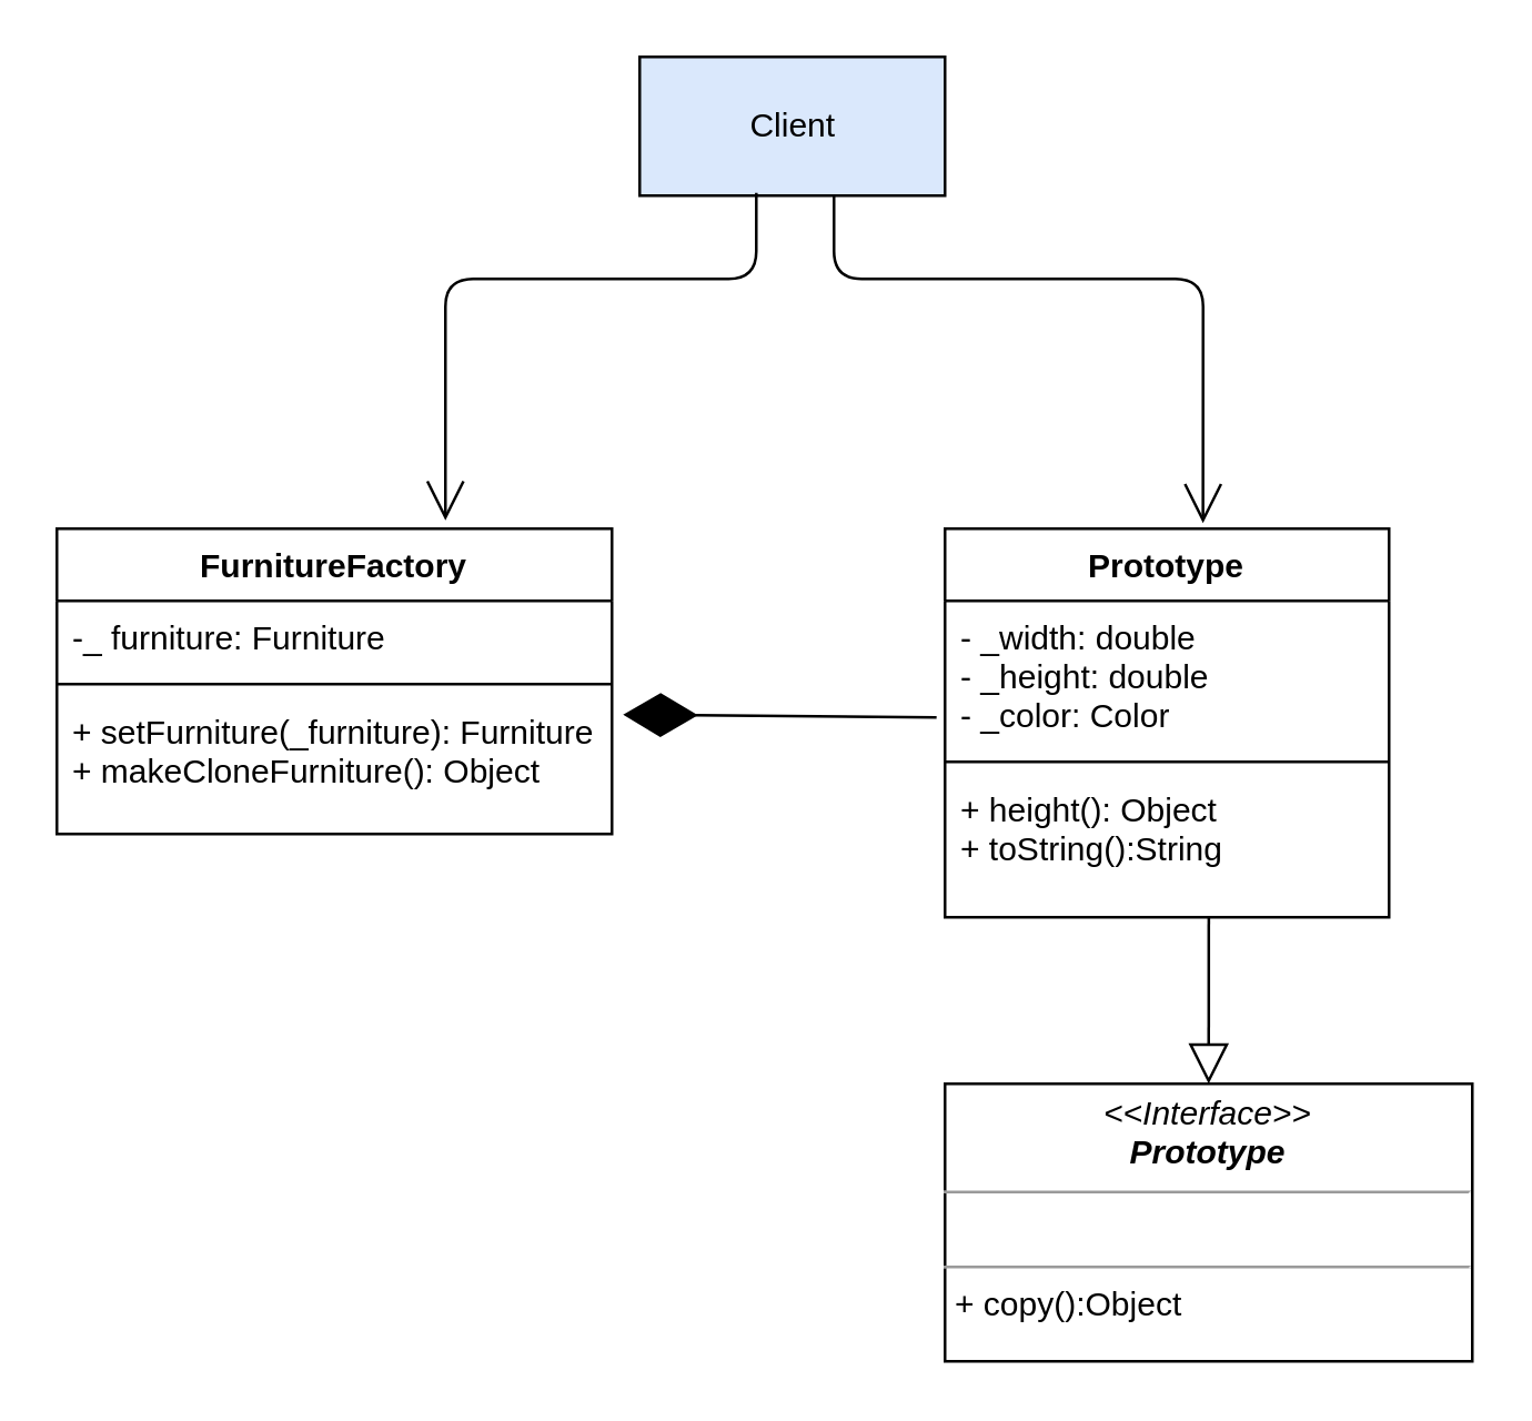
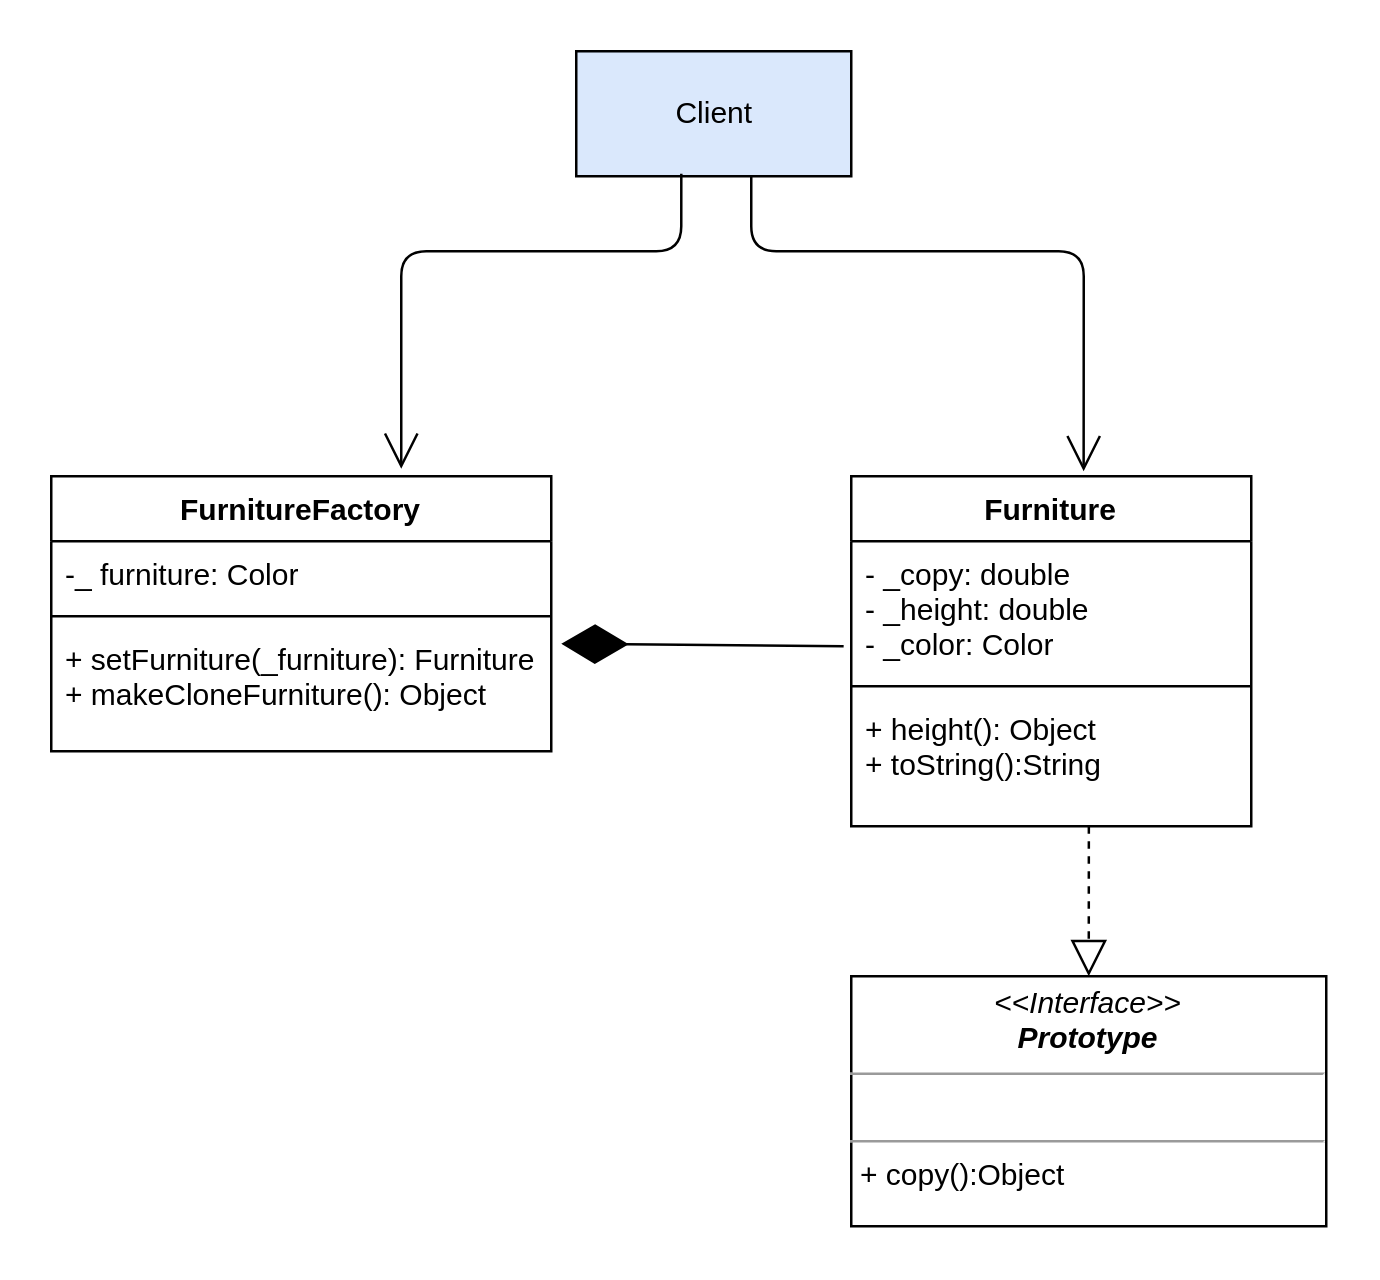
- <mxCell id="3" value="Prototype" style="swimlane;fontStyle=1;align=center;verticalAlign=top;childLayout=stackLayout;horizontal=1;startSize=26;horizontalStack=0;resizeParent=1;resizeParentMax=0;resizeLast=0;collapsible=1;marginBottom=0;" vertex="1" parent="1"><mxGeometry x="340" y="190" width="160" height="140" as="geometry" /></mxCell>
+ <mxCell id="3" value="Furniture" style="swimlane;fontStyle=1;align=center;verticalAlign=top;childLayout=stackLayout;horizontal=1;startSize=26;horizontalStack=0;resizeParent=1;resizeParentMax=0;resizeLast=0;collapsible=1;marginBottom=0;" vertex="1" parent="1"><mxGeometry x="340" y="190" width="160" height="140" as="geometry" /></mxCell>
- <mxCell id="8" value="-_ furniture: Furniture" style="text;strokeColor=none;fillColor=none;align=left;verticalAlign=top;spacingLeft=4;spacingRight=4;overflow=hidden;rotatable=0;points=[[0,0.5],[1,0.5]];portConstraint=eastwest;" vertex="1" parent="7"><mxGeometry y="26" width="200" height="26" as="geometry" /></mxCell>
+ <mxCell id="8" value="-_ furniture: Color" style="text;strokeColor=none;fillColor=none;align=left;verticalAlign=top;spacingLeft=4;spacingRight=4;overflow=hidden;rotatable=0;points=[[0,0.5],[1,0.5]];portConstraint=eastwest;" vertex="1" parent="7"><mxGeometry y="26" width="200" height="26" as="geometry" /></mxCell>
- <mxCell id="4" value="- _width: double&#10;- _height: double&#10;- _color: Color&#10;&#10;" style="text;strokeColor=none;fillColor=none;align=left;verticalAlign=top;spacingLeft=4;spacingRight=4;overflow=hidden;rotatable=0;points=[[0,0.5],[1,0.5]];portConstraint=eastwest;" vertex="1" parent="3"><mxGeometry y="26" width="160" height="54" as="geometry" /></mxCell>
+ <mxCell id="4" value="- _copy: double&#10;- _height: double&#10;- _color: Color&#10;&#10;" style="text;strokeColor=none;fillColor=none;align=left;verticalAlign=top;spacingLeft=4;spacingRight=4;overflow=hidden;rotatable=0;points=[[0,0.5],[1,0.5]];portConstraint=eastwest;" vertex="1" parent="3"><mxGeometry y="26" width="160" height="54" as="geometry" /></mxCell>
- <mxCell id="11" value="" style="endArrow=block;dashed=0;endFill=0;endSize=12;html=1;entryX=0.5;entryY=0;entryDx=0;entryDy=0;exitX=0.594;exitY=1;exitDx=0;exitDy=0;exitPerimeter=0;" edge="1" parent="1" source="6" target="13"><mxGeometry width="160" relative="1" as="geometry"><mxPoint x="430" y="329" as="sourcePoint" /><mxPoint x="330" y="124" as="targetPoint" /><Array as="points" /></mxGeometry></mxCell>
+ <mxCell id="11" value="" style="endArrow=block;dashed=1;endFill=0;endSize=12;html=1;entryX=0.5;entryY=0;entryDx=0;entryDy=0;exitX=0.594;exitY=1;exitDx=0;exitDy=0;exitPerimeter=0;" edge="1" parent="1" source="6" target="13"><mxGeometry width="160" relative="1" as="geometry"><mxPoint x="430" y="329" as="sourcePoint" /><mxPoint x="330" y="124" as="targetPoint" /><Array as="points" /></mxGeometry></mxCell>
